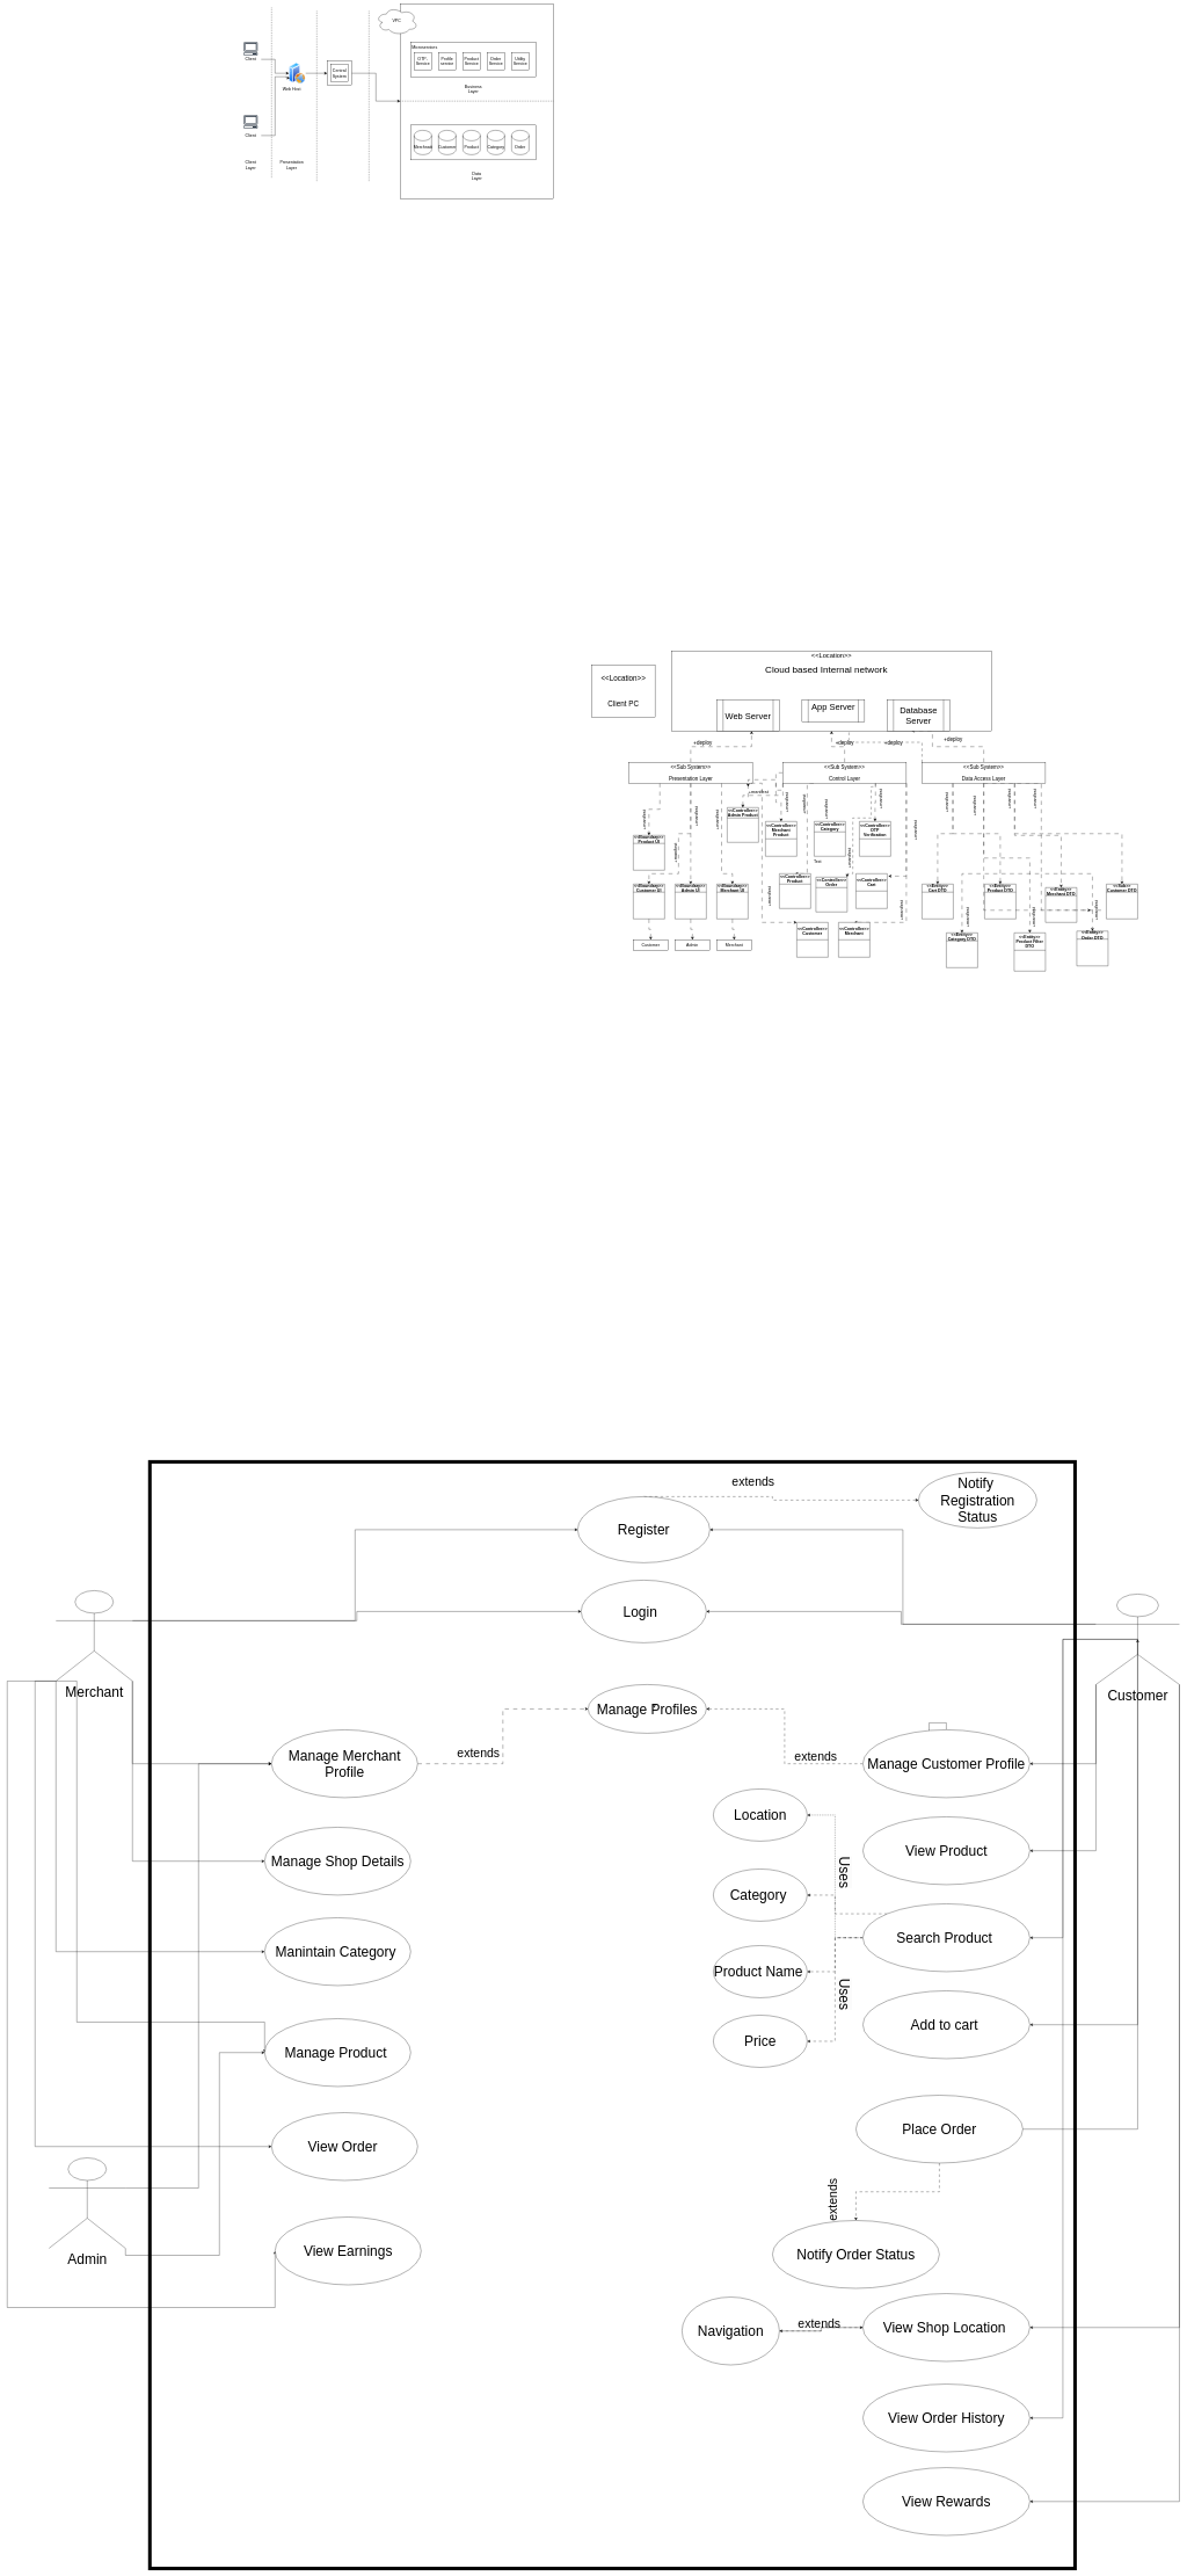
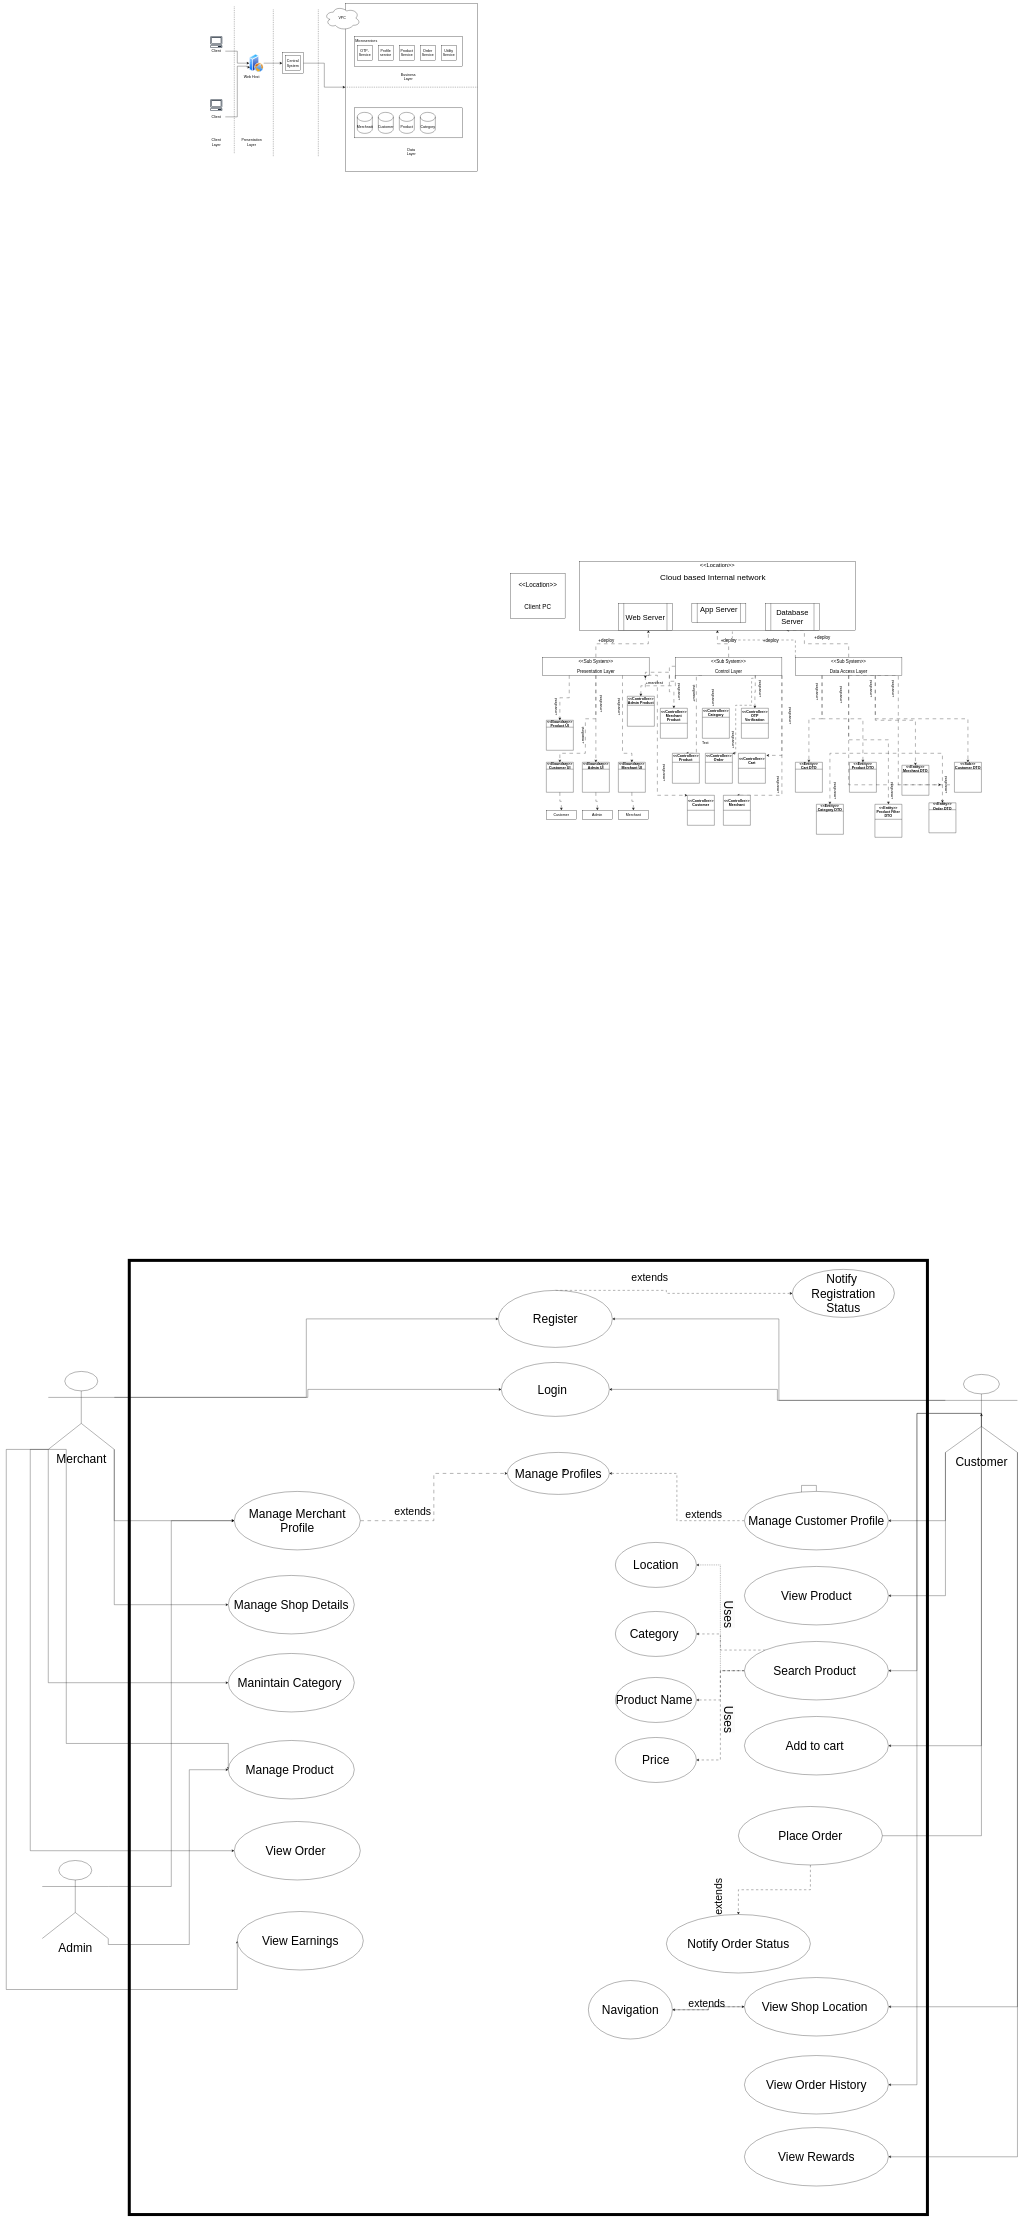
- <mxCell id="20" value="Order" style="shape=cylinder3;whiteSpace=wrap;html=1;boundedLbl=1;backgroundOutline=1;size=15;" parent="1" vertex="1"><mxGeometry x="1470" y="373.97" width="50" height="70" as="geometry" /></mxCell>
- <mxCell id="153" value="&lt;div&gt;&amp;lt;&amp;lt;Controller&lt;span style=&quot;background-color: initial;&quot;&gt;&amp;gt;&amp;gt;&lt;/span&gt;&lt;/div&gt;&lt;div&gt;&lt;span style=&quot;background-color: initial;&quot;&gt;Order&lt;/span&gt;&lt;/div&gt;" style="swimlane;whiteSpace=wrap;html=1;startSize=30;" vertex="1" parent="1"><mxGeometry x="2345" y="2520" width="90" height="100" as="geometry" /></mxCell>
+ <mxCell id="153" value="&lt;div&gt;&amp;lt;&amp;lt;Controller&lt;span style=&quot;background-color: initial;&quot;&gt;&amp;gt;&amp;gt;&lt;/span&gt;&lt;/div&gt;&lt;div&gt;&lt;span style=&quot;background-color: initial;&quot;&gt;Order&lt;/span&gt;&lt;/div&gt;" style="swimlane;whiteSpace=wrap;html=1;startSize=30;" vertex="1" parent="1"><mxGeometry x="2350" y="2510" width="90" height="100" as="geometry" /></mxCell>
